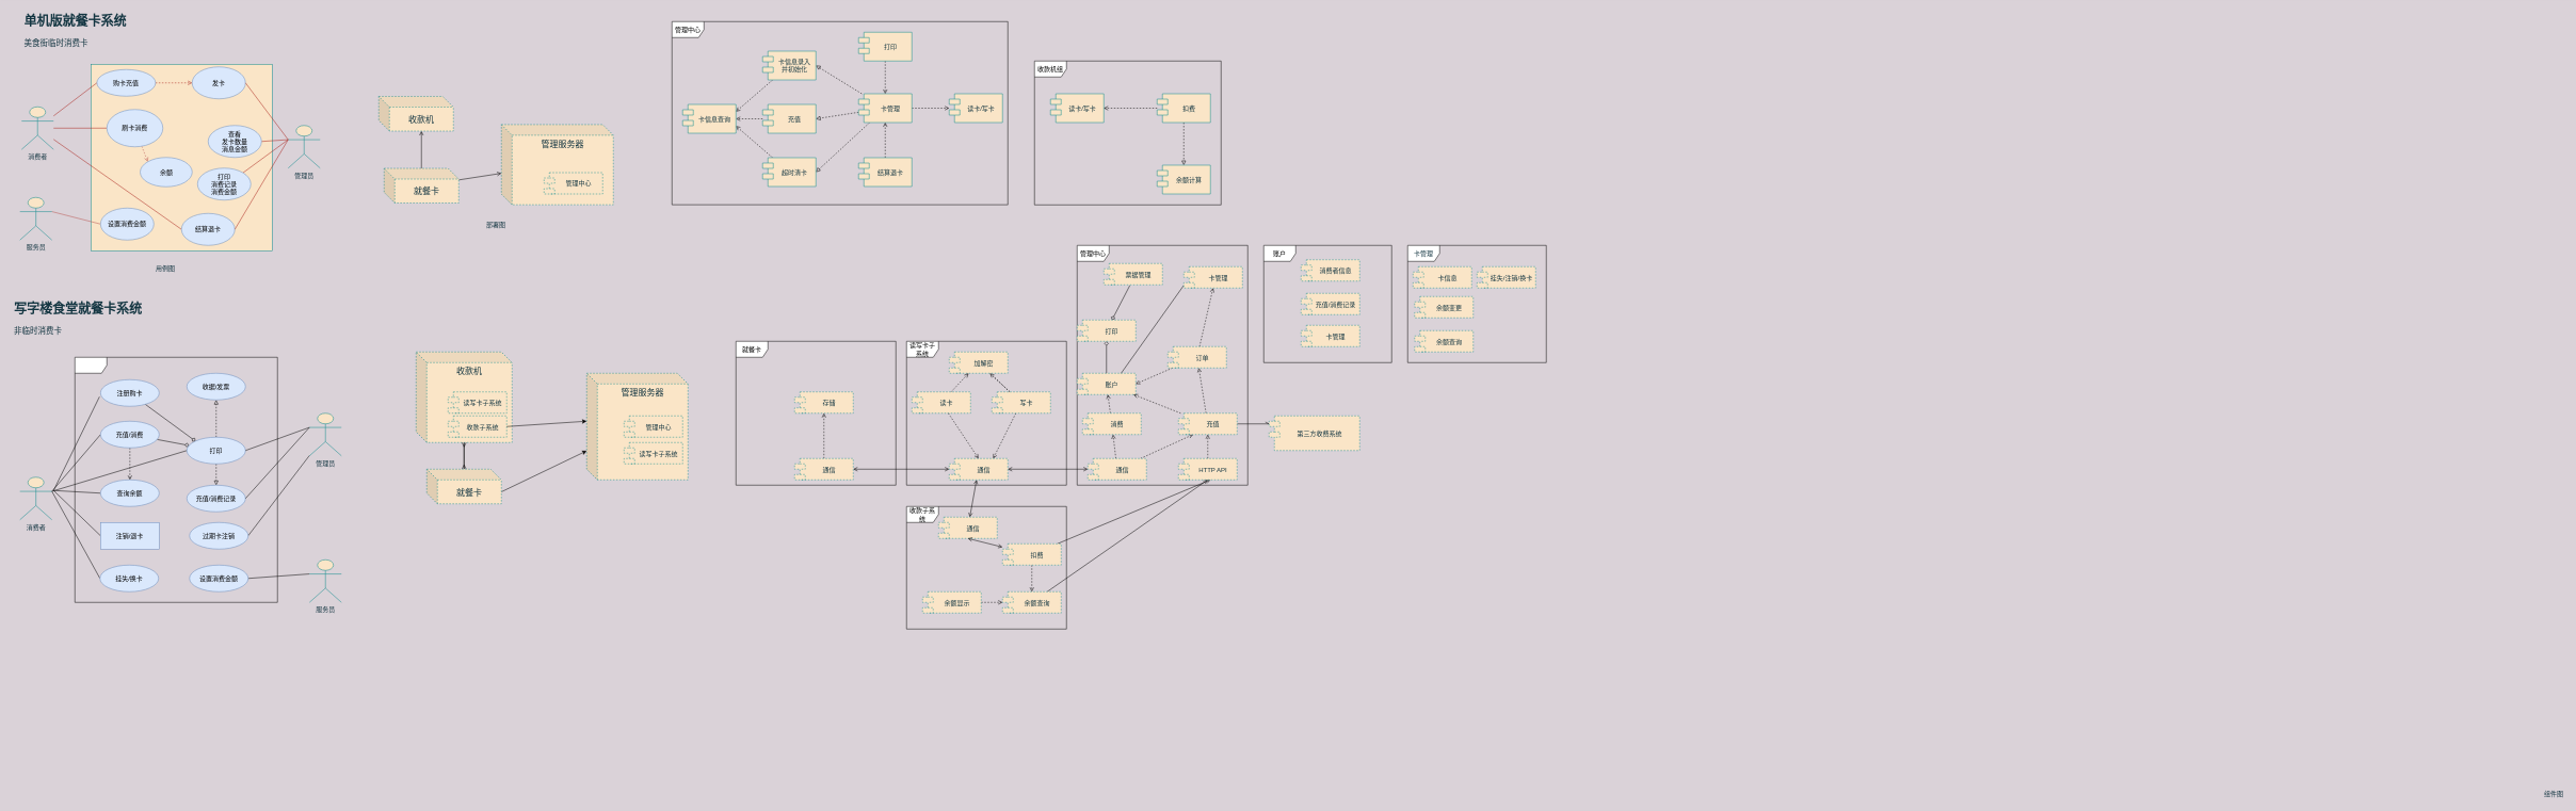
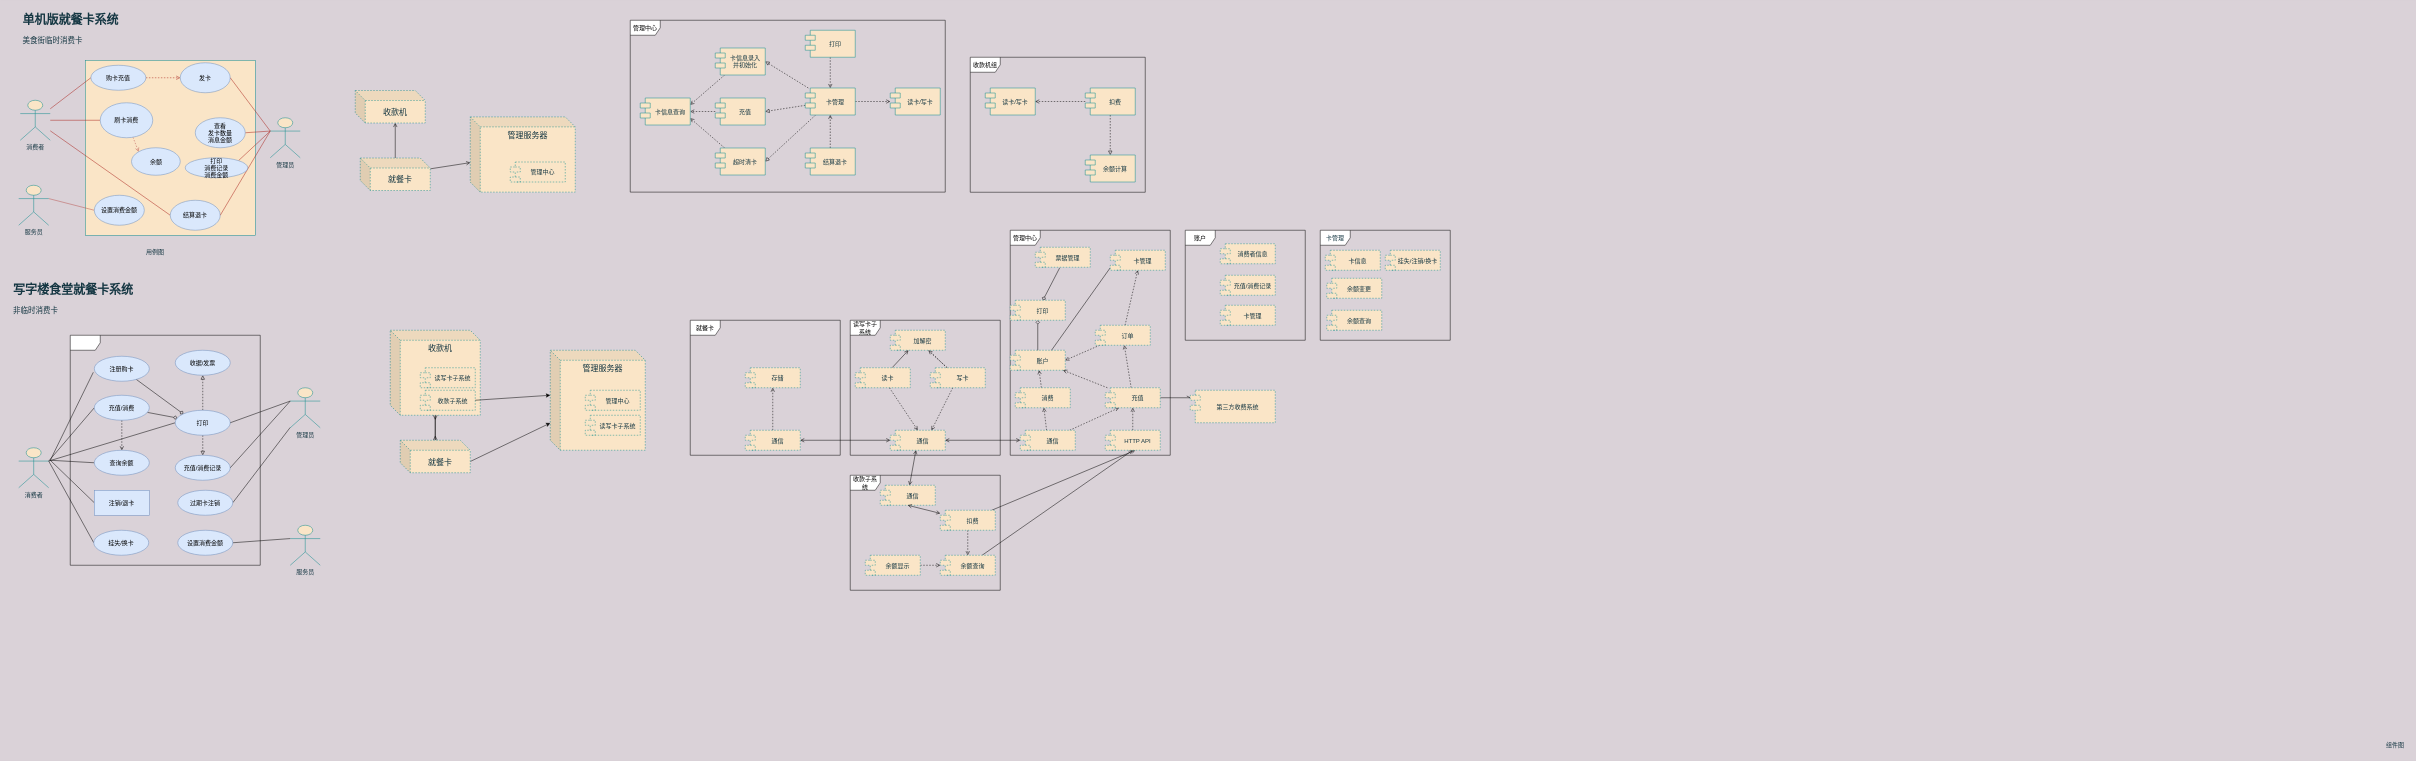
- <mxCell id="26" value="打印&lt;br&gt;消费记录&lt;br&gt;消费金额" style="ellipse;whiteSpace=wrap;html=1;rounded=0;sketch=0;strokeColor=#6c8ebf;fillColor=#dae8fc;" parent="1" vertex="1"><mxGeometry x="370" y="315" width="100" height="60" as="geometry" /></mxCell>
+ <mxCell id="26" value="打印&lt;br&gt;消费记录&lt;br&gt;消费金额" style="ellipse;whiteSpace=wrap;html=1;rounded=0;sketch=0;strokeColor=#6c8ebf;fillColor=#dae8fc;" parent="1" vertex="1"><mxGeometry x="370" y="315" width="125" height="40" as="geometry" /></mxCell>
- <mxCell id="30" value="部署图" style="text;html=1;strokeColor=none;fillColor=none;align=center;verticalAlign=middle;whiteSpace=wrap;rounded=0;sketch=0;fontColor=#143642;" parent="1" vertex="1"><mxGeometry x="910" y="410.5" width="40" height="20" as="geometry" /></mxCell>
- <mxCell id="105" value="" style="edgeStyle=none;rounded=1;orthogonalLoop=1;jettySize=auto;html=1;dashed=1;startArrow=none;startFill=0;endArrow=open;endFill=0;" parent="1" source="106" target="104" edge="1"><mxGeometry relative="1" as="geometry" /></mxCell>
+ <mxCell id="105" value="" style="edgeStyle=none;rounded=1;orthogonalLoop=1;jettySize=auto;html=1;dashed=0;startArrow=none;startFill=0;endArrow=open;endFill=0;" parent="1" source="106" target="104" edge="1"><mxGeometry relative="1" as="geometry" /></mxCell>
